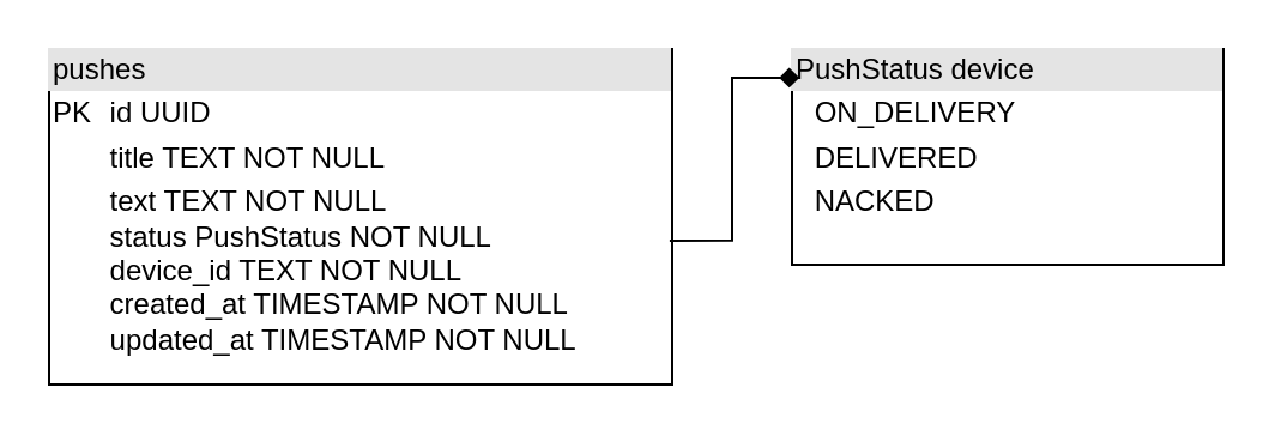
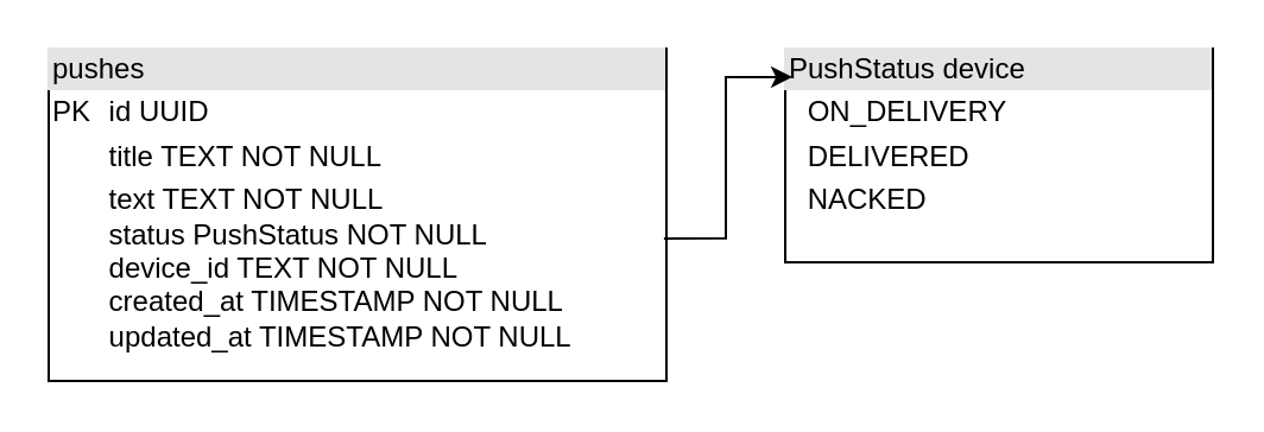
- <mxCell id="4" style="edgeStyle=orthogonalEdgeStyle;rounded=0;orthogonalLoop=1;jettySize=auto;html=1;entryX=0.017;entryY=0.133;entryDx=0;entryDy=0;entryPerimeter=0;exitX=0.996;exitY=0.571;exitDx=0;exitDy=0;exitPerimeter=0;endArrow=diamond;" parent="1" source="2" target="3" edge="1"><mxGeometry relative="1" as="geometry" /></mxCell>
+ <mxCell id="4" style="edgeStyle=orthogonalEdgeStyle;rounded=0;orthogonalLoop=1;jettySize=auto;html=1;entryX=0.017;entryY=0.133;entryDx=0;entryDy=0;entryPerimeter=0;exitX=0.996;exitY=0.571;exitDx=0;exitDy=0;exitPerimeter=0;" parent="1" source="2" target="3" edge="1"><mxGeometry relative="1" as="geometry" /></mxCell>
